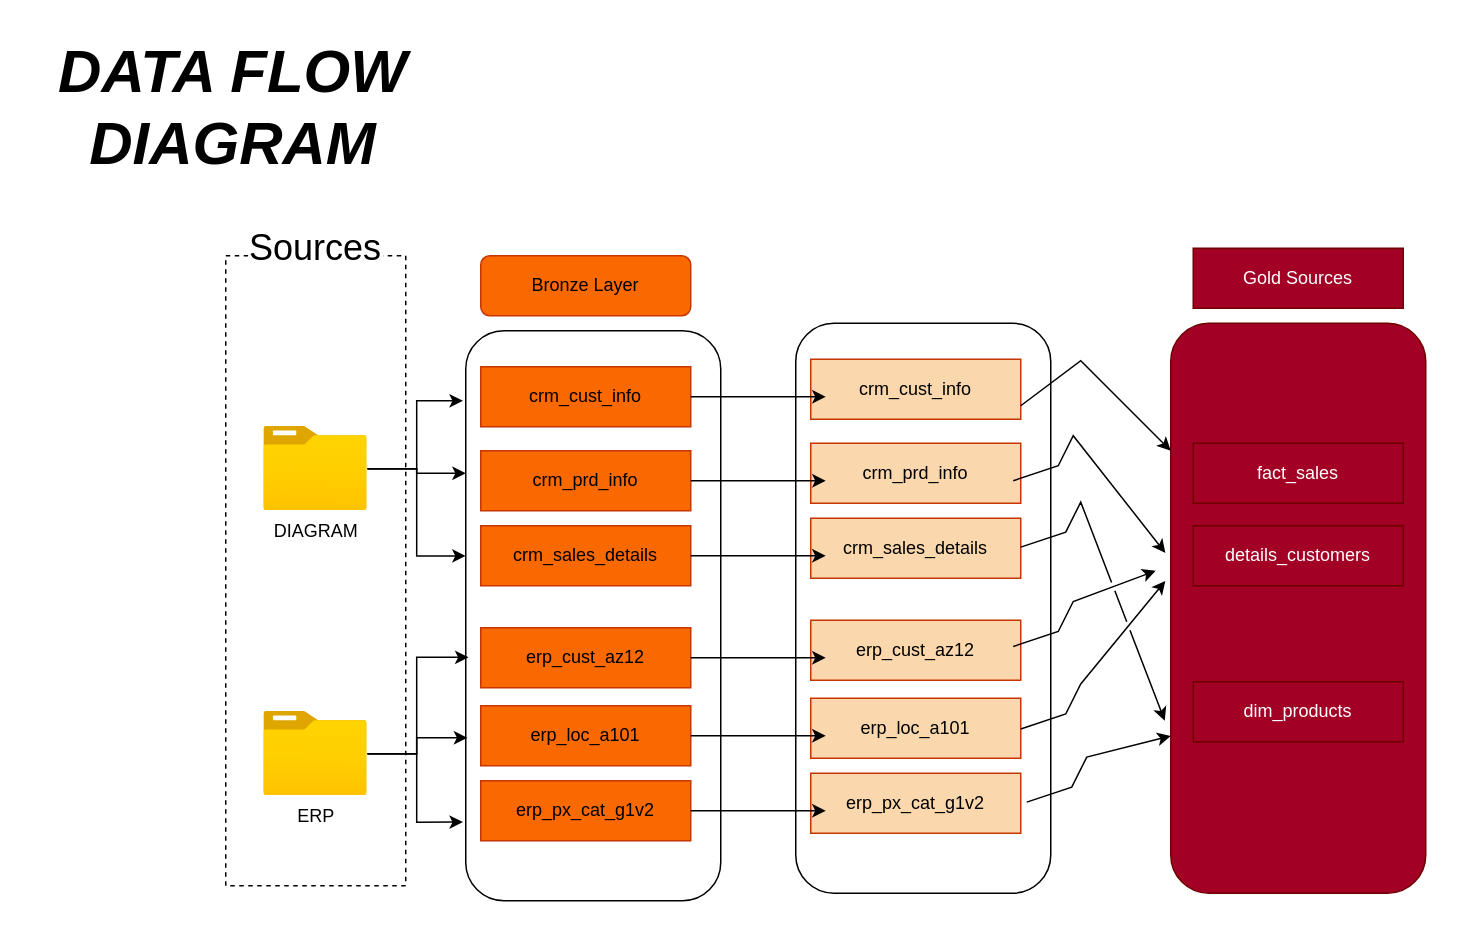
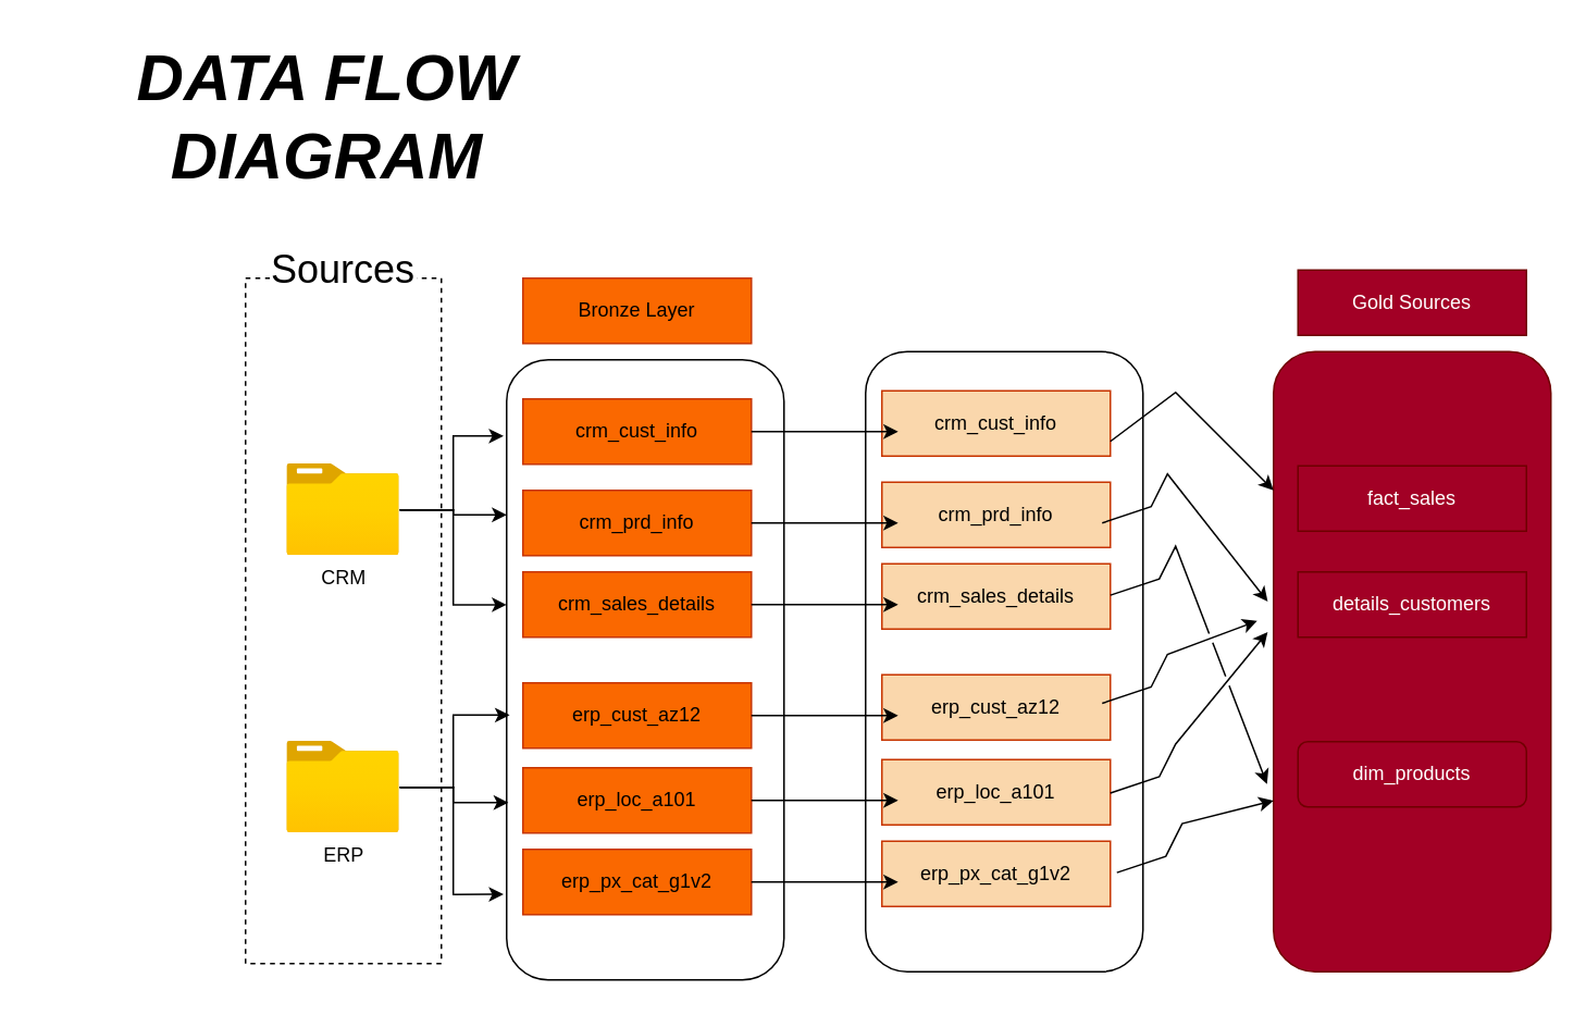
- <mxCell id="33" value="&lt;h1&gt;&lt;font style=&quot;font-size: 40px;&quot;&gt;&lt;b&gt;&lt;i&gt;DATA FLOW DIAGRAM&lt;/i&gt;&lt;/b&gt;&lt;/font&gt;&lt;/h1&gt;" style="text;html=1;align=center;verticalAlign=middle;whiteSpace=wrap;rounded=0;" vertex="1" parent="1"><mxGeometry x="20" y="20" width="270" height="100" as="geometry" /></mxCell>
+ <mxCell id="33" value="&lt;h1&gt;&lt;font style=&quot;font-size: 40px;&quot;&gt;&lt;b&gt;&lt;i&gt;DATA FLOW DIAGRAM&lt;/i&gt;&lt;/b&gt;&lt;/font&gt;&lt;/h1&gt;" style="text;html=1;align=center;verticalAlign=middle;whiteSpace=wrap;rounded=0;" vertex="1" parent="1"><mxGeometry x="65" y="20" width="270" height="100" as="geometry" /></mxCell>
- <mxCell id="8" value="Bronze Layer" style="whiteSpace=wrap;html=1;fillStyle=auto;fillColor=#fa6800;fontColor=#000000;strokeColor=#C73500;rounded=1;" parent="1" vertex="1"><mxGeometry x="320" y="170" width="140" height="40" as="geometry" /></mxCell>
+ <mxCell id="8" value="Bronze Layer" style="rounded=0;whiteSpace=wrap;html=1;fillStyle=auto;fillColor=#fa6800;fontColor=#000000;strokeColor=#C73500;" parent="1" vertex="1"><mxGeometry x="320" y="170" width="140" height="40" as="geometry" /></mxCell>
- <mxCell id="36" value="fact_sales" style="rounded=0;whiteSpace=wrap;html=1;fillStyle=auto;fillColor=light-dark(#A20025,#FFFFCC);strokeColor=#6F0000;fontColor=#ffffff;" vertex="1" parent="1"><mxGeometry x="795" y="295" width="140" height="40" as="geometry" /></mxCell>
+ <mxCell id="36" value="fact_sales" style="rounded=0;whiteSpace=wrap;html=1;fillStyle=auto;fillColor=light-dark(#A20025,#FFFFCC);strokeColor=#6F0000;fontColor=#ffffff;" vertex="1" parent="1"><mxGeometry x="795" y="285" width="140" height="40" as="geometry" /></mxCell>
- <mxCell id="5" value="DIAGRAM" style="image;aspect=fixed;html=1;points=[];align=center;fontSize=12;image=img/lib/azure2/general/Folder_Blank.svg;" parent="1" vertex="1"><mxGeometry x="175.5" y="284" width="69" height="56.0" as="geometry" /></mxCell>
+ <mxCell id="5" value="CRM" style="image;aspect=fixed;html=1;points=[];align=center;fontSize=12;image=img/lib/azure2/general/Folder_Blank.svg;" parent="1" vertex="1"><mxGeometry x="175.5" y="284" width="69" height="56.0" as="geometry" /></mxCell>
- <mxCell id="38" value="dim_products" style="rounded=0;whiteSpace=wrap;html=1;fillStyle=auto;fillColor=light-dark(#A20025,#FFFFCC);strokeColor=#6F0000;fontColor=#ffffff;" vertex="1" parent="1"><mxGeometry x="795" y="454" width="140" height="40" as="geometry" /></mxCell>
+ <mxCell id="38" value="dim_products" style="whiteSpace=wrap;html=1;fillStyle=auto;fillColor=light-dark(#A20025,#FFFFCC);strokeColor=#6F0000;fontColor=#ffffff;rounded=1;" vertex="1" parent="1"><mxGeometry x="795" y="454" width="140" height="40" as="geometry" /></mxCell>
- <mxCell id="6" value="ERP" style="image;aspect=fixed;html=1;points=[];align=center;fontSize=12;image=img/lib/azure2/general/Folder_Blank.svg;" parent="1" vertex="1"><mxGeometry x="175.5" y="474" width="69" height="56.0" as="geometry" /></mxCell>
+ <mxCell id="6" value="ERP" style="image;aspect=fixed;html=1;points=[];align=center;fontSize=12;image=img/lib/azure2/general/Folder_Blank.svg;" parent="1" vertex="1"><mxGeometry x="175.5" y="454" width="69" height="56.0" as="geometry" /></mxCell>
